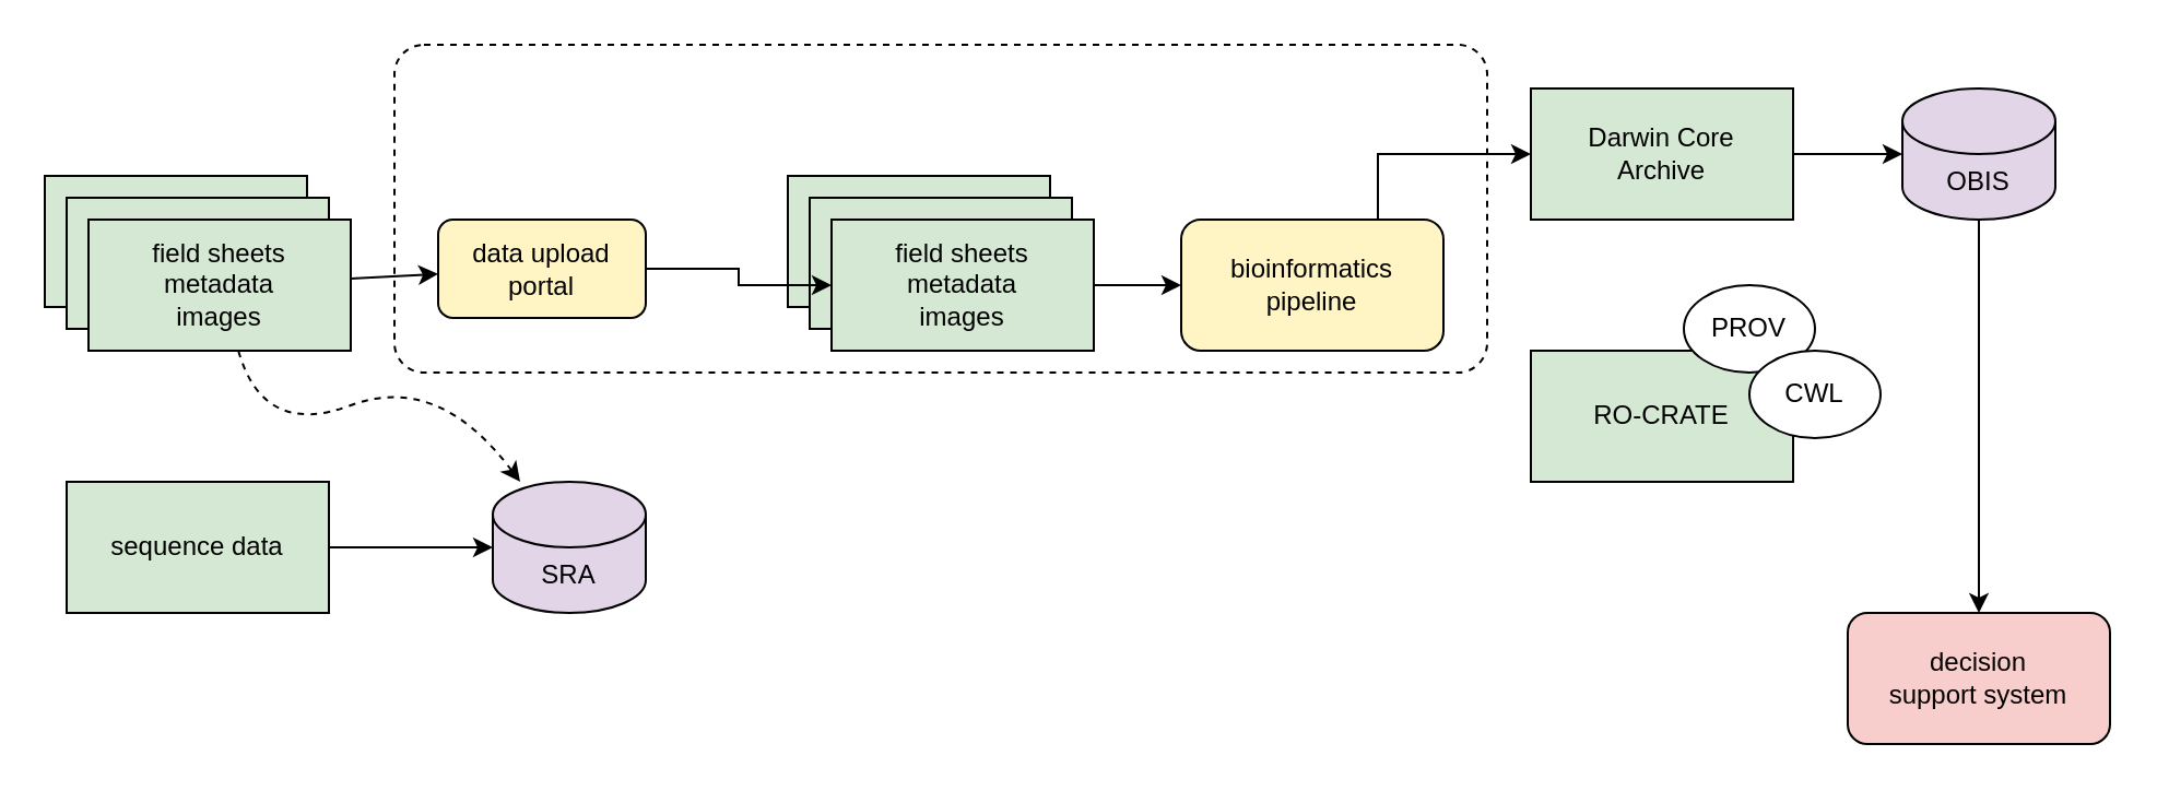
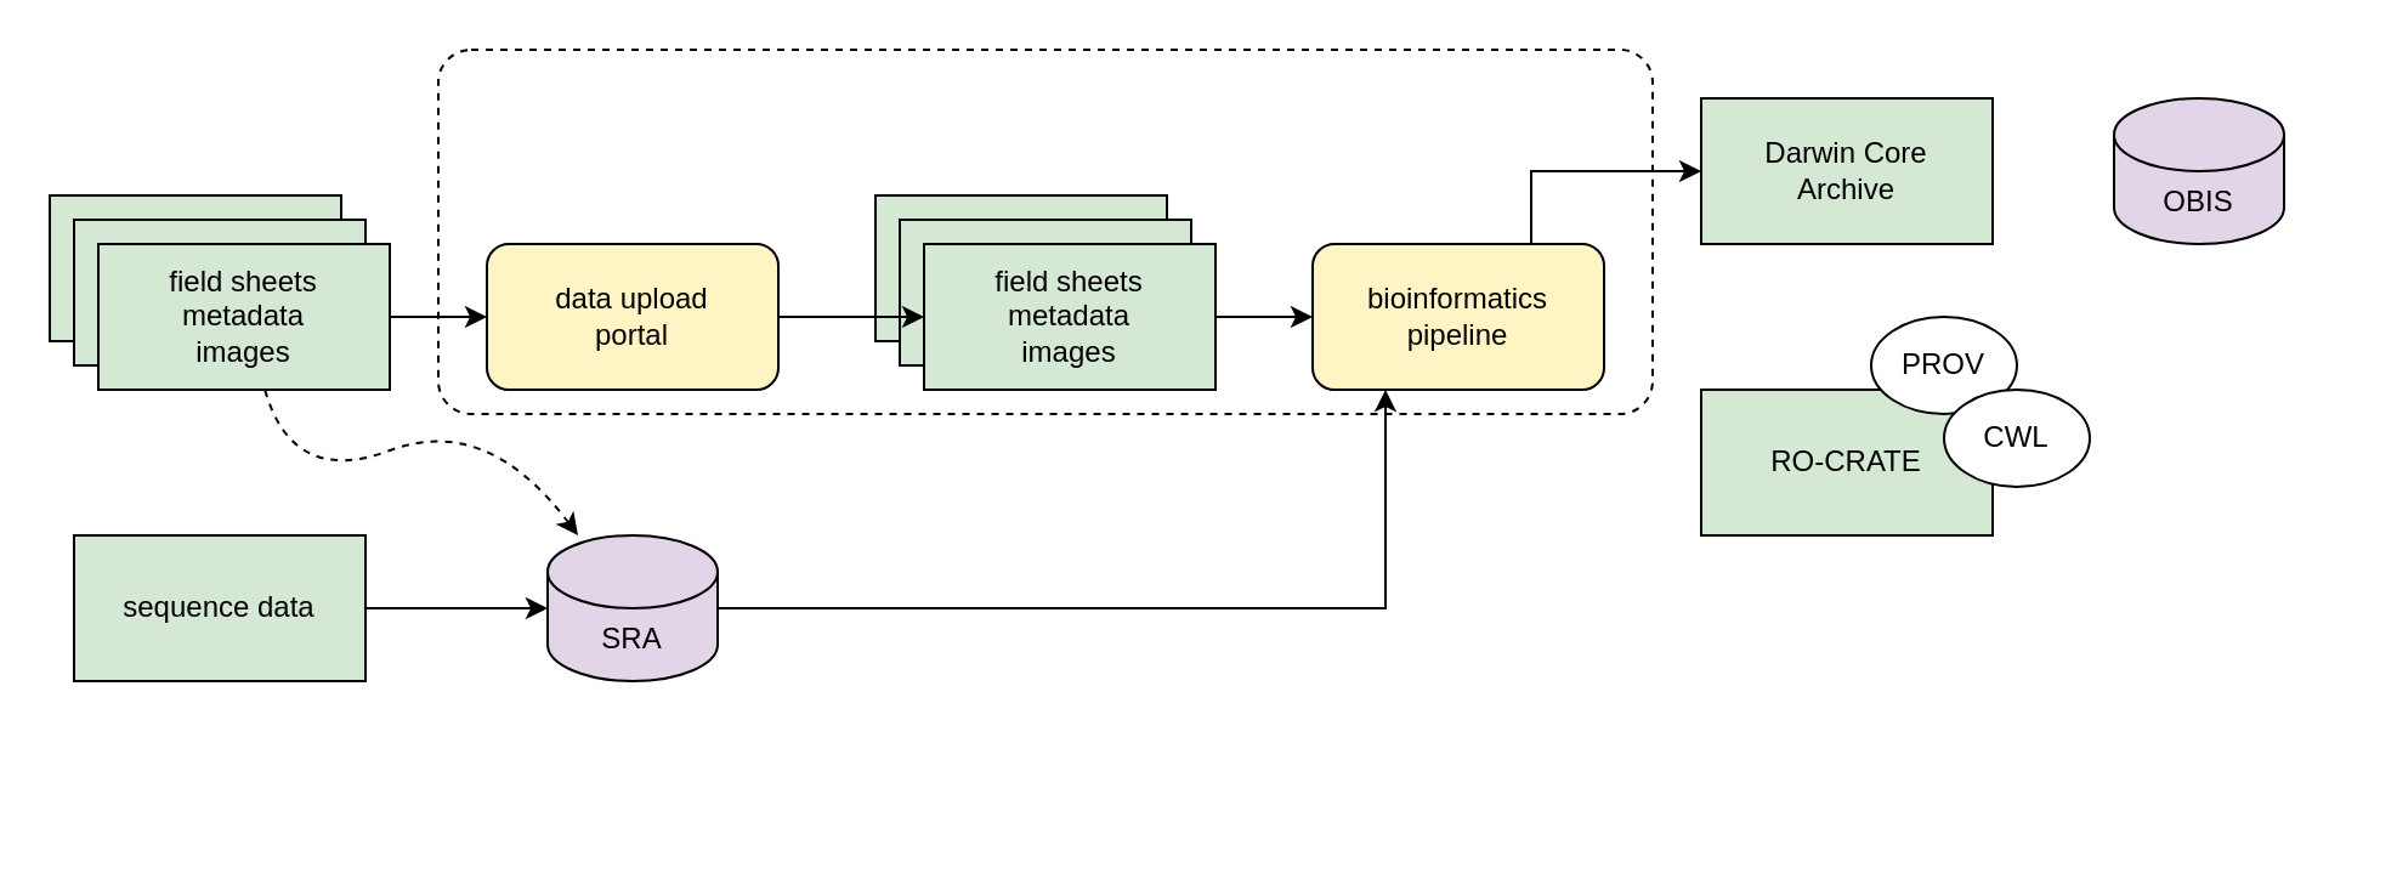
- <mxCell id="25" value="" style="endArrow=classic;html=1;rounded=0;" parent="1" source="18" target="24" edge="1"><mxGeometry width="50" height="50" relative="1" as="geometry"><mxPoint x="630" y="114.286" as="sourcePoint" /><mxPoint x="710" y="80" as="targetPoint" /></mxGeometry></mxCell>
- <mxCell id="15" value="data upload&lt;br&gt;portal" style="rounded=1;whiteSpace=wrap;html=1;fillColor=#FFF4C3;" parent="1" vertex="1"><mxGeometry x="200" y="100" width="95" height="45" as="geometry" /></mxCell>
+ <mxCell id="15" value="data upload&lt;br&gt;portal" style="rounded=1;whiteSpace=wrap;html=1;fillColor=#FFF4C3;" parent="1" vertex="1"><mxGeometry x="200" y="100" width="120" height="60" as="geometry" /></mxCell>
- <mxCell id="23" style="edgeStyle=orthogonalEdgeStyle;rounded=0;orthogonalLoop=1;jettySize=auto;html=1;exitX=0.5;exitY=1;exitDx=0;exitDy=0;exitPerimeter=0;entryX=0.5;entryY=0;entryDx=0;entryDy=0;" edge="1" parent="1" source="24" target="27"><mxGeometry relative="1" as="geometry" /></mxCell>
+ <mxCell id="10" style="edgeStyle=orthogonalEdgeStyle;rounded=0;orthogonalLoop=1;jettySize=auto;html=1;exitX=1;exitY=0.5;exitDx=0;exitDy=0;exitPerimeter=0;entryX=0.25;entryY=1;entryDx=0;entryDy=0;" edge="1" parent="1" source="11" target="22"><mxGeometry relative="1" as="geometry" /></mxCell>
- <mxCell id="27" value="decision&lt;br&gt;support system" style="rounded=1;whiteSpace=wrap;html=1;fillColor=#F8CECC;" vertex="1" parent="1"><mxGeometry x="845" y="280" width="120" height="60" as="geometry" /></mxCell>
